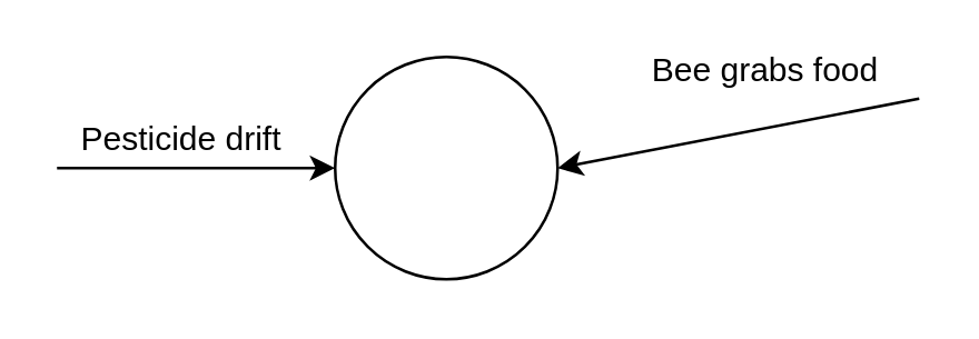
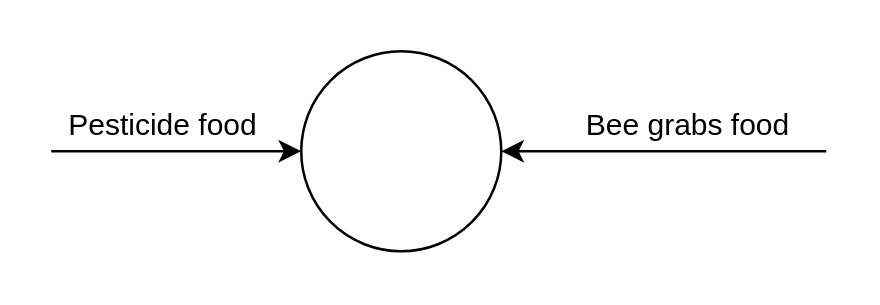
- <mxCell id="7" value="Bee grabs food" style="text;html=1;strokeColor=none;fillColor=none;align=center;verticalAlign=middle;whiteSpace=wrap;rounded=0;" parent="1" vertex="1"><mxGeometry x="220" y="15" width="110" height="20" as="geometry" /></mxCell>
+ <mxCell id="7" value="Bee grabs food" style="text;html=1;strokeColor=none;fillColor=none;align=center;verticalAlign=middle;whiteSpace=wrap;rounded=0;" parent="1" vertex="1"><mxGeometry x="220" y="40" width="110" height="20" as="geometry" /></mxCell>
- <mxCell id="4" value="Pesticide drift" style="text;html=1;strokeColor=none;fillColor=none;align=center;verticalAlign=middle;whiteSpace=wrap;rounded=0;" parent="1" vertex="1"><mxGeometry x="25" y="40" width="80" height="20" as="geometry" /></mxCell>
+ <mxCell id="4" value="Pesticide food" style="text;html=1;strokeColor=none;fillColor=none;align=center;verticalAlign=middle;whiteSpace=wrap;rounded=0;" parent="1" vertex="1"><mxGeometry x="25" y="40" width="80" height="20" as="geometry" /></mxCell>
